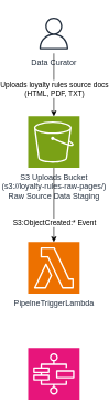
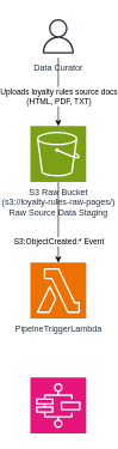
- <mxCell id="3" value="S3 Uploads Bucket&lt;div&gt;(s3://loyalty-rules-raw-pages/)&lt;/div&gt;&lt;div&gt;Raw Source Data Staging&lt;/div&gt;" style="sketch=0;points=[[0,0,0],[0.25,0,0],[0.5,0,0],[0.75,0,0],[1,0,0],[0,1,0],[0.25,1,0],[0.5,1,0],[0.75,1,0],[1,1,0],[0,0.25,0],[0,0.5,0],[0,0.75,0],[1,0.25,0],[1,0.5,0],[1,0.75,0]];outlineConnect=0;fontColor=#232F3E;fillColor=#7AA116;strokeColor=#ffffff;dashed=0;verticalLabelPosition=bottom;verticalAlign=top;align=center;html=1;fontSize=12;fontStyle=0;aspect=fixed;shape=mxgraph.aws4.resourceIcon;resIcon=mxgraph.aws4.s3;" vertex="1" parent="1"><mxGeometry x="20" y="175" width="78" height="78" as="geometry" /></mxCell>
+ <mxCell id="3" value="S3 Raw Bucket&lt;div&gt;(s3://loyalty-rules-raw-pages/)&lt;/div&gt;&lt;div&gt;Raw Source Data Staging&lt;/div&gt;" style="sketch=0;points=[[0,0,0],[0.25,0,0],[0.5,0,0],[0.75,0,0],[1,0,0],[0,1,0],[0.25,1,0],[0.5,1,0],[0.75,1,0],[1,1,0],[0,0.25,0],[0,0.5,0],[0,0.75,0],[1,0.25,0],[1,0.5,0],[1,0.75,0]];outlineConnect=0;fontColor=#232F3E;fillColor=#7AA116;strokeColor=#ffffff;dashed=0;verticalLabelPosition=bottom;verticalAlign=top;align=center;html=1;fontSize=12;fontStyle=0;aspect=fixed;shape=mxgraph.aws4.resourceIcon;resIcon=mxgraph.aws4.s3;" vertex="1" parent="1"><mxGeometry x="20" y="175" width="78" height="78" as="geometry" /></mxCell>
